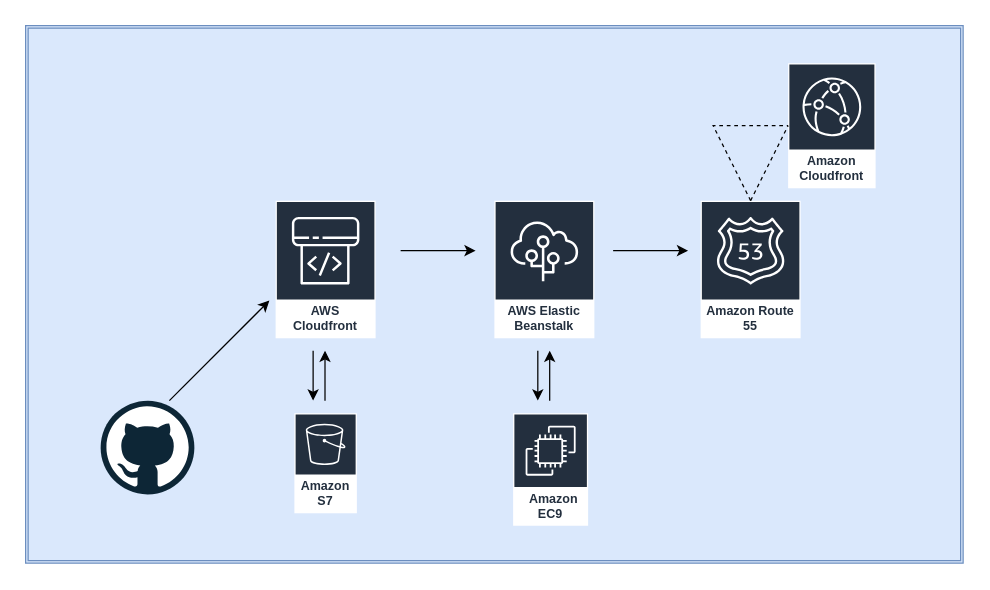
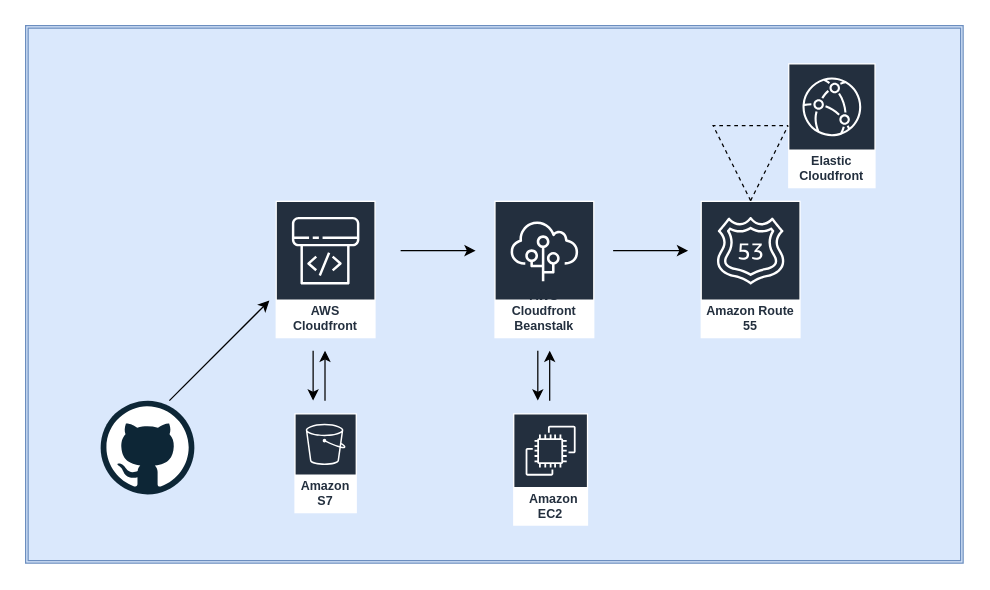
- <mxCell id="8" value="Amazon Cloudfront" style="sketch=0;outlineConnect=0;fontColor=#232F3E;gradientColor=none;strokeColor=#ffffff;fillColor=#232F3E;dashed=0;verticalLabelPosition=middle;verticalAlign=bottom;align=center;html=1;whiteSpace=wrap;fontSize=10;fontStyle=1;spacing=3;shape=mxgraph.aws4.productIcon;prIcon=mxgraph.aws4.cloudfront;" vertex="1" parent="1"><mxGeometry x="630" y="50" width="70" height="100" as="geometry" /></mxCell>
+ <mxCell id="8" value="Elastic Cloudfront" style="sketch=0;outlineConnect=0;fontColor=#232F3E;gradientColor=none;strokeColor=#ffffff;fillColor=#232F3E;dashed=0;verticalLabelPosition=middle;verticalAlign=bottom;align=center;html=1;whiteSpace=wrap;fontSize=10;fontStyle=1;spacing=3;shape=mxgraph.aws4.productIcon;prIcon=mxgraph.aws4.cloudfront;" vertex="1" parent="1"><mxGeometry x="630" y="50" width="70" height="100" as="geometry" /></mxCell>
- <mxCell id="4" value="AWS Elastic Beanstalk" style="sketch=0;outlineConnect=0;fontColor=#232F3E;gradientColor=none;strokeColor=#ffffff;fillColor=#232F3E;dashed=0;verticalLabelPosition=middle;verticalAlign=bottom;align=center;html=1;whiteSpace=wrap;fontSize=10;fontStyle=1;spacing=3;shape=mxgraph.aws4.productIcon;prIcon=mxgraph.aws4.elastic_beanstalk;" vertex="1" parent="1"><mxGeometry x="395" y="160" width="80" height="110" as="geometry" /></mxCell>
+ <mxCell id="4" value="AWS Cloudfront Beanstalk" style="sketch=0;outlineConnect=0;fontColor=#232F3E;gradientColor=none;strokeColor=#ffffff;fillColor=#232F3E;dashed=0;verticalLabelPosition=middle;verticalAlign=bottom;align=center;html=1;whiteSpace=wrap;fontSize=10;fontStyle=1;spacing=3;shape=mxgraph.aws4.productIcon;prIcon=mxgraph.aws4.elastic_beanstalk;" vertex="1" parent="1"><mxGeometry x="395" y="160" width="80" height="110" as="geometry" /></mxCell>
- <mxCell id="3" value="&lt;br&gt;&lt;br&gt;&amp;nbsp; Amazon EC9" style="sketch=0;outlineConnect=0;fontColor=#232F3E;gradientColor=none;strokeColor=#ffffff;fillColor=#232F3E;dashed=0;verticalLabelPosition=middle;verticalAlign=bottom;align=center;html=1;whiteSpace=wrap;fontSize=10;fontStyle=1;spacing=3;shape=mxgraph.aws4.productIcon;prIcon=mxgraph.aws4.ec2;" vertex="1" parent="1"><mxGeometry x="410" y="330" width="60" height="90" as="geometry" /></mxCell>
+ <mxCell id="3" value="&lt;br&gt;&lt;br&gt;&amp;nbsp; Amazon EC2" style="sketch=0;outlineConnect=0;fontColor=#232F3E;gradientColor=none;strokeColor=#ffffff;fillColor=#232F3E;dashed=0;verticalLabelPosition=middle;verticalAlign=bottom;align=center;html=1;whiteSpace=wrap;fontSize=10;fontStyle=1;spacing=3;shape=mxgraph.aws4.productIcon;prIcon=mxgraph.aws4.ec2;" vertex="1" parent="1"><mxGeometry x="410" y="330" width="60" height="90" as="geometry" /></mxCell>
